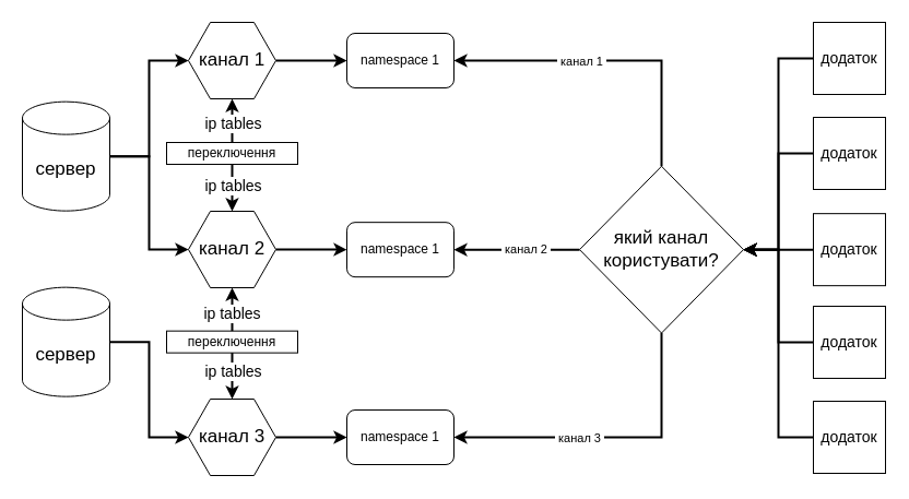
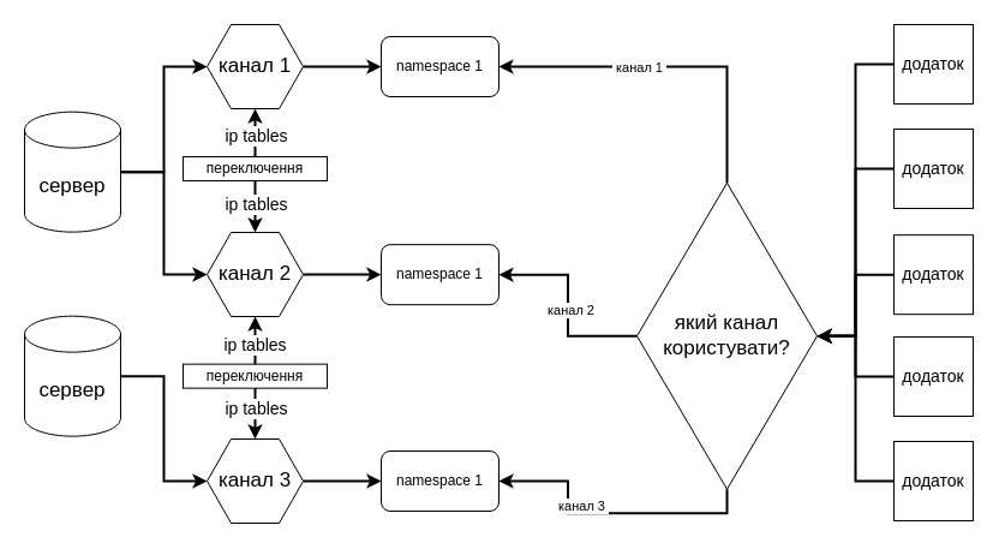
- <mxCell id="30" value="&lt;font style=&quot;font-size: 17px;&quot;&gt;який канал користувати?&lt;/font&gt;" style="rhombus;whiteSpace=wrap;html=1;" parent="1" vertex="1"><mxGeometry x="530" y="151.77" width="150" height="152.76" as="geometry" /></mxCell>
+ <mxCell id="30" value="&lt;font style=&quot;font-size: 17px;&quot;&gt;який канал користувати?&lt;/font&gt;" style="rhombus;whiteSpace=wrap;html=1;" parent="1" vertex="1"><mxGeometry x="530" y="151.77" width="150" height="255" as="geometry" /></mxCell>
